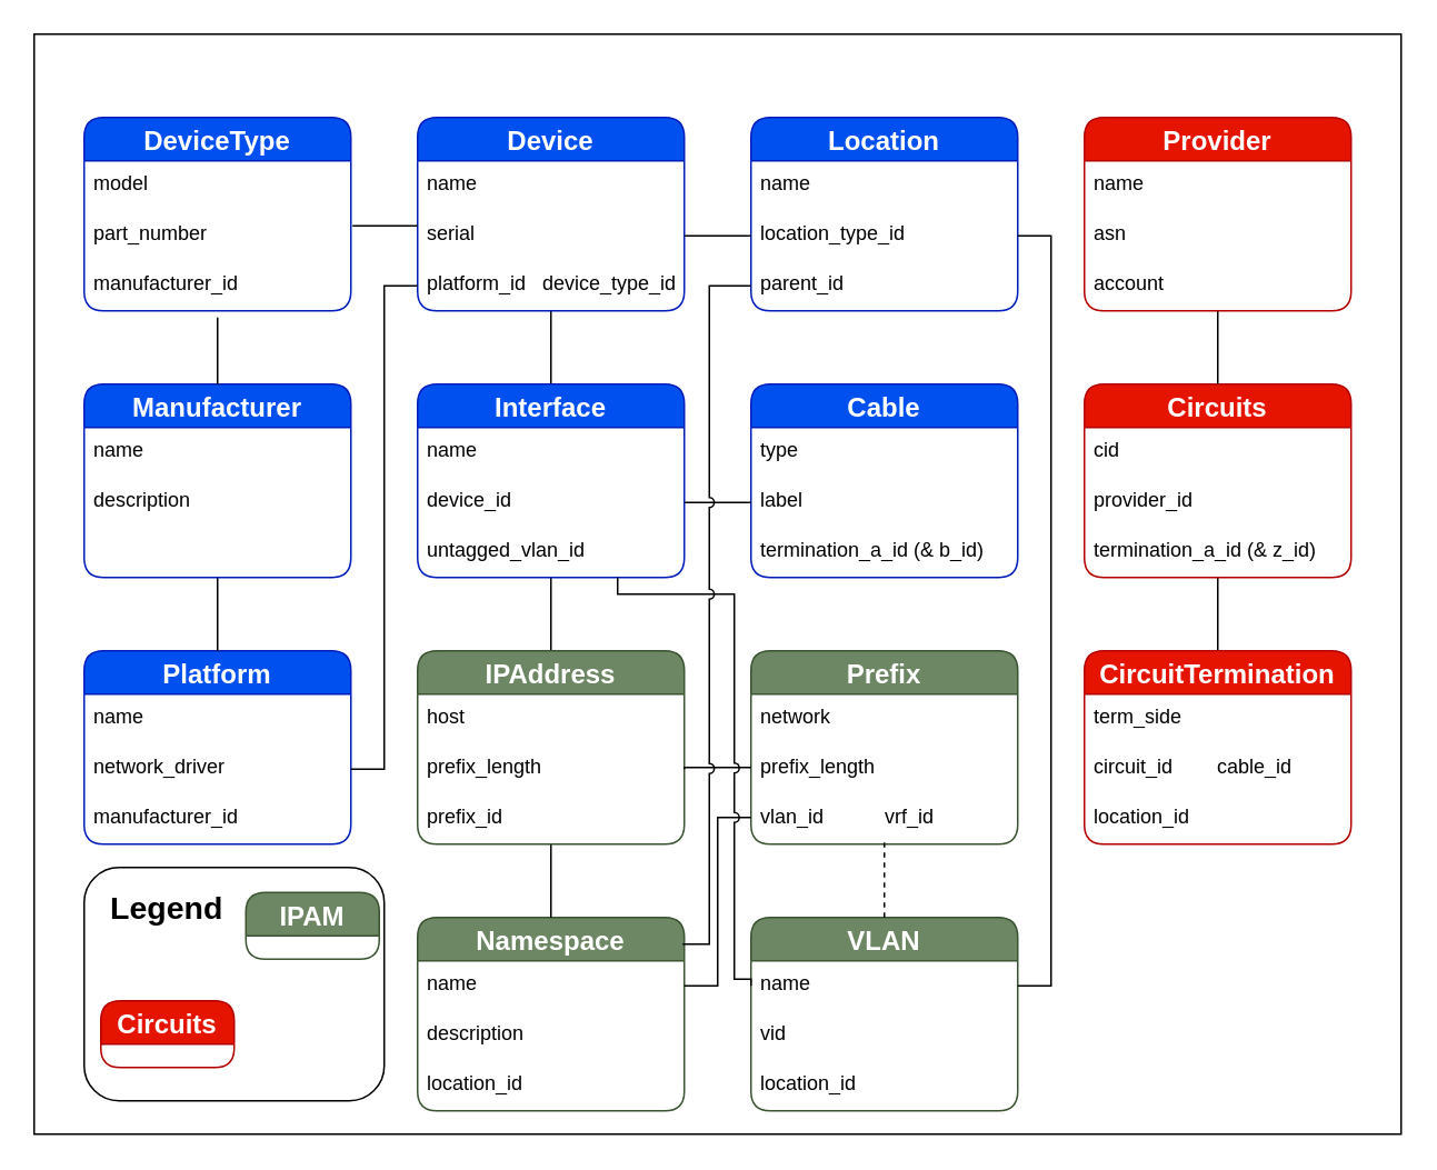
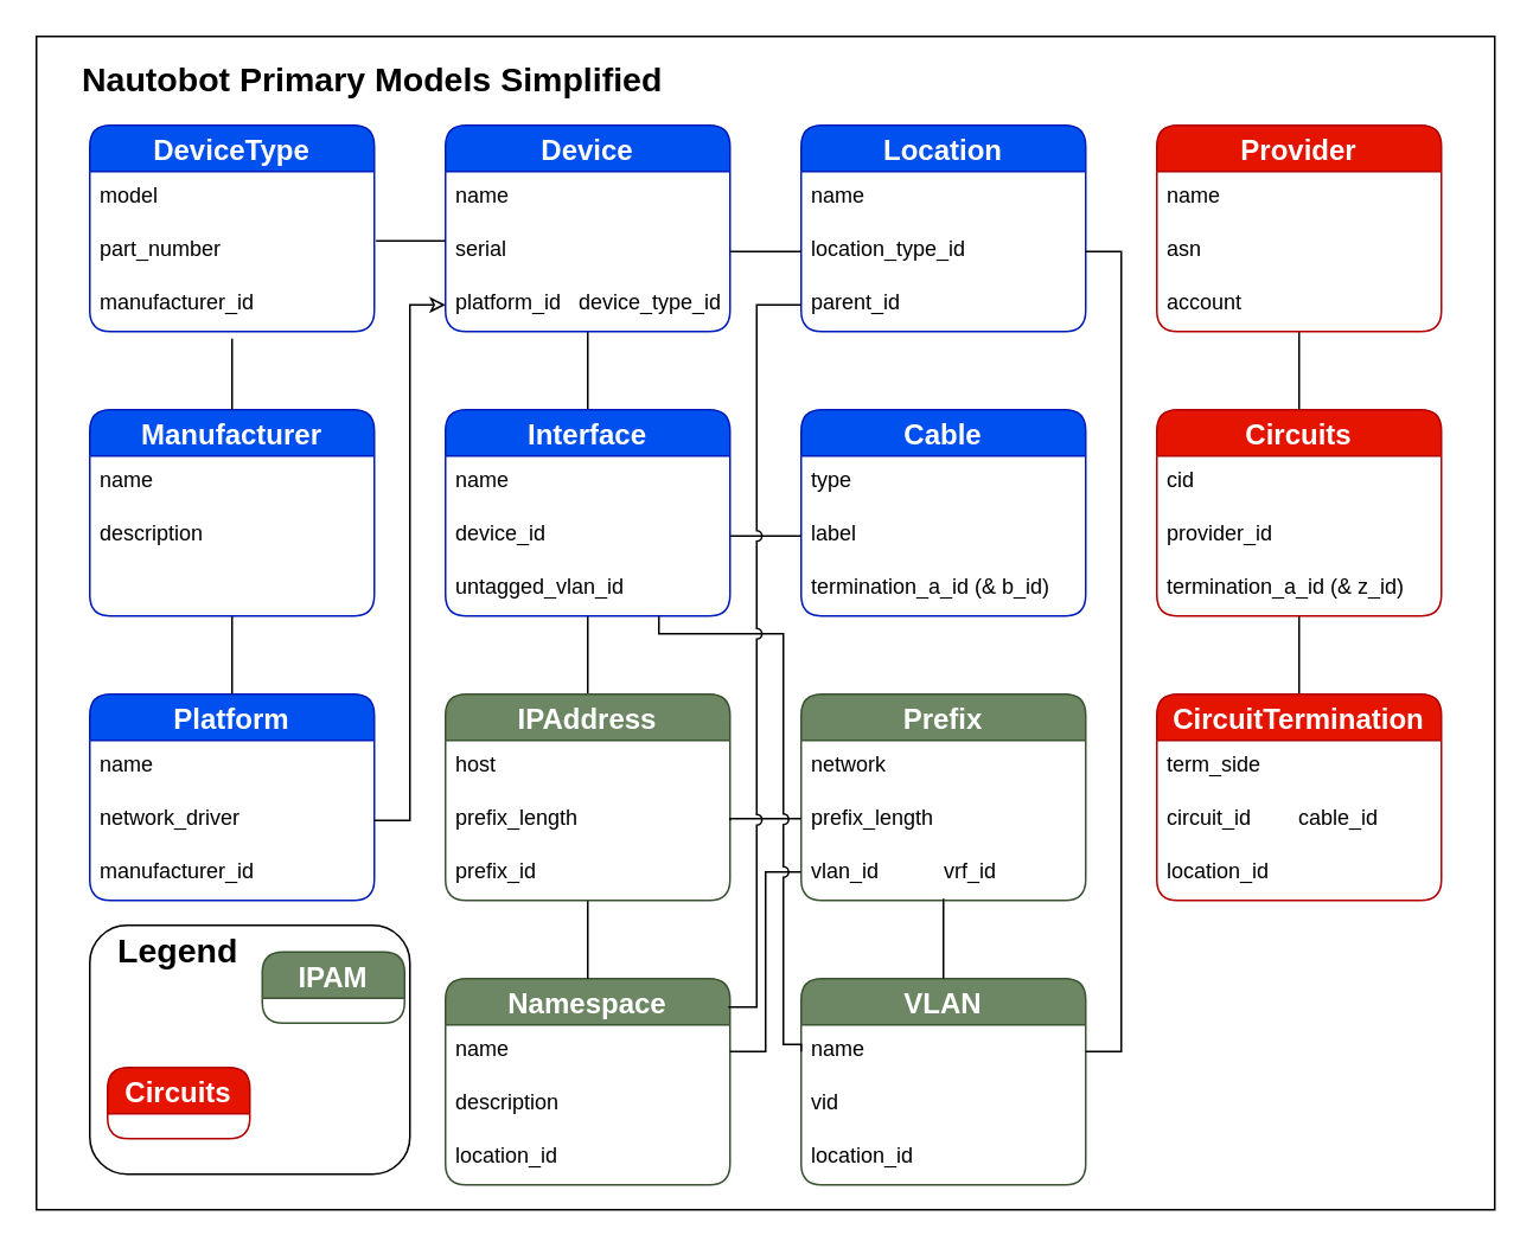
+ <mxCell id="80" value="&lt;b&gt;&lt;font style=&quot;font-size: 19px;&quot;&gt;Nautobot Primary Models Simplified&lt;/font&gt;&lt;/b&gt;" style="text;strokeColor=none;fillColor=none;align=left;verticalAlign=middle;spacingLeft=4;spacingRight=4;overflow=hidden;points=[[0,0.5],[1,0.5]];portConstraint=eastwest;rotatable=0;whiteSpace=wrap;html=1;" vertex="1" parent="1"><mxGeometry x="40" y="30" width="800" height="30" as="geometry" /></mxCell>
- <mxCell id="68" style="edgeStyle=orthogonalEdgeStyle;rounded=0;orthogonalLoop=1;jettySize=auto;html=1;exitX=1;exitY=0.5;exitDx=0;exitDy=0;entryX=0;entryY=0.5;entryDx=0;entryDy=0;endArrow=none;endFill=0;jumpStyle=arc;" edge="1" parent="1" source="20" target="8"><mxGeometry relative="1" as="geometry" /></mxCell>
+ <mxCell id="68" style="edgeStyle=orthogonalEdgeStyle;rounded=0;orthogonalLoop=1;jettySize=auto;html=1;exitX=1;exitY=0.5;exitDx=0;exitDy=0;entryX=0;entryY=0.5;entryDx=0;entryDy=0;endArrow=classic;endFill=0;jumpStyle=arc;" edge="1" parent="1" source="20" target="8"><mxGeometry relative="1" as="geometry" /></mxCell>
- <mxCell id="71" value="" style="edgeStyle=orthogonalEdgeStyle;rounded=0;orthogonalLoop=1;jettySize=auto;html=1;exitX=0.5;exitY=0.967;exitDx=0;exitDy=0;exitPerimeter=0;entryX=0.5;entryY=0;entryDx=0;entryDy=0;endArrow=none;endFill=0;dashed=1;" edge="1" parent="1" source="34" target="14"><mxGeometry relative="1" as="geometry"><mxPoint x="130" y="550" as="targetPoint" /><Array as="points"><mxPoint x="530" y="540" /><mxPoint x="530" y="540" /></Array></mxGeometry></mxCell>
+ <mxCell id="71" value="" style="edgeStyle=orthogonalEdgeStyle;rounded=0;orthogonalLoop=1;jettySize=auto;html=1;exitX=0.5;exitY=0.967;exitDx=0;exitDy=0;exitPerimeter=0;entryX=0.5;entryY=0;entryDx=0;entryDy=0;endArrow=none;endFill=0;" edge="1" parent="1" source="34" target="14"><mxGeometry relative="1" as="geometry"><mxPoint x="130" y="550" as="targetPoint" /><Array as="points"><mxPoint x="530" y="540" /><mxPoint x="530" y="540" /></Array></mxGeometry></mxCell>
- <mxCell id="79" value="&lt;b&gt;&lt;font style=&quot;font-size: 19px;&quot;&gt;Legend&lt;/font&gt;&lt;/b&gt;" style="text;strokeColor=none;fillColor=none;align=left;verticalAlign=middle;spacingLeft=4;spacingRight=4;overflow=hidden;points=[[0,0.5],[1,0.5]];portConstraint=eastwest;rotatable=0;whiteSpace=wrap;html=1;" vertex="1" parent="1"><mxGeometry x="60" y="530" width="80" height="30" as="geometry" /></mxCell>
+ <mxCell id="79" value="&lt;b&gt;&lt;font style=&quot;font-size: 19px;&quot;&gt;Legend&lt;/font&gt;&lt;/b&gt;" style="text;strokeColor=none;fillColor=none;align=left;verticalAlign=middle;spacingLeft=4;spacingRight=4;overflow=hidden;points=[[0,0.5],[1,0.5]];portConstraint=eastwest;rotatable=0;whiteSpace=wrap;html=1;" vertex="1" parent="1"><mxGeometry x="60" y="520" width="80" height="30" as="geometry" /></mxCell>
